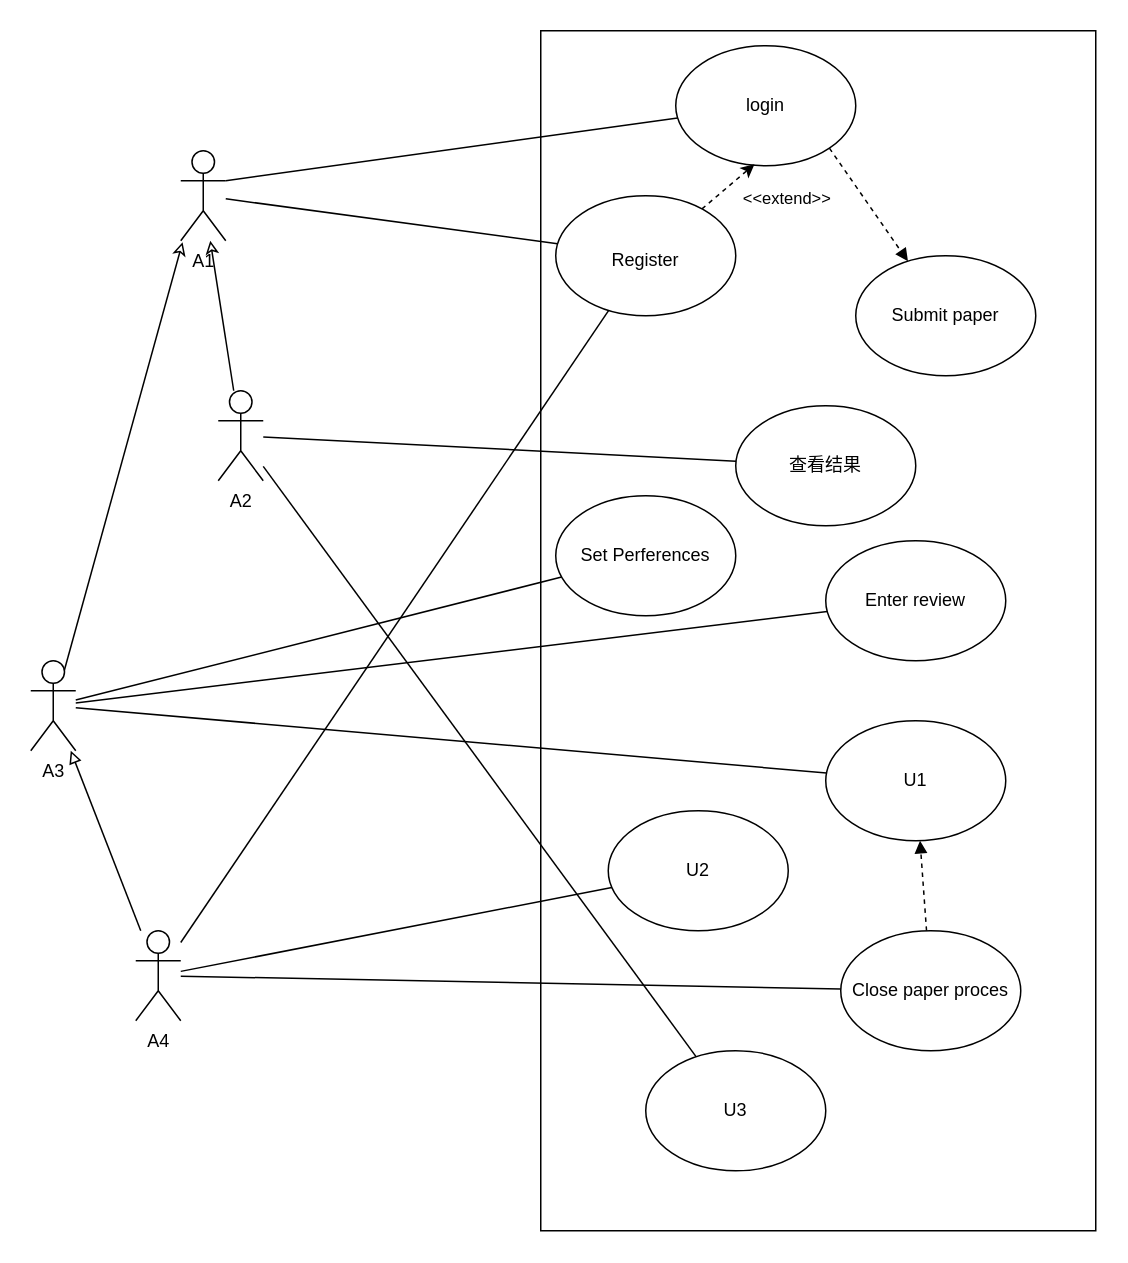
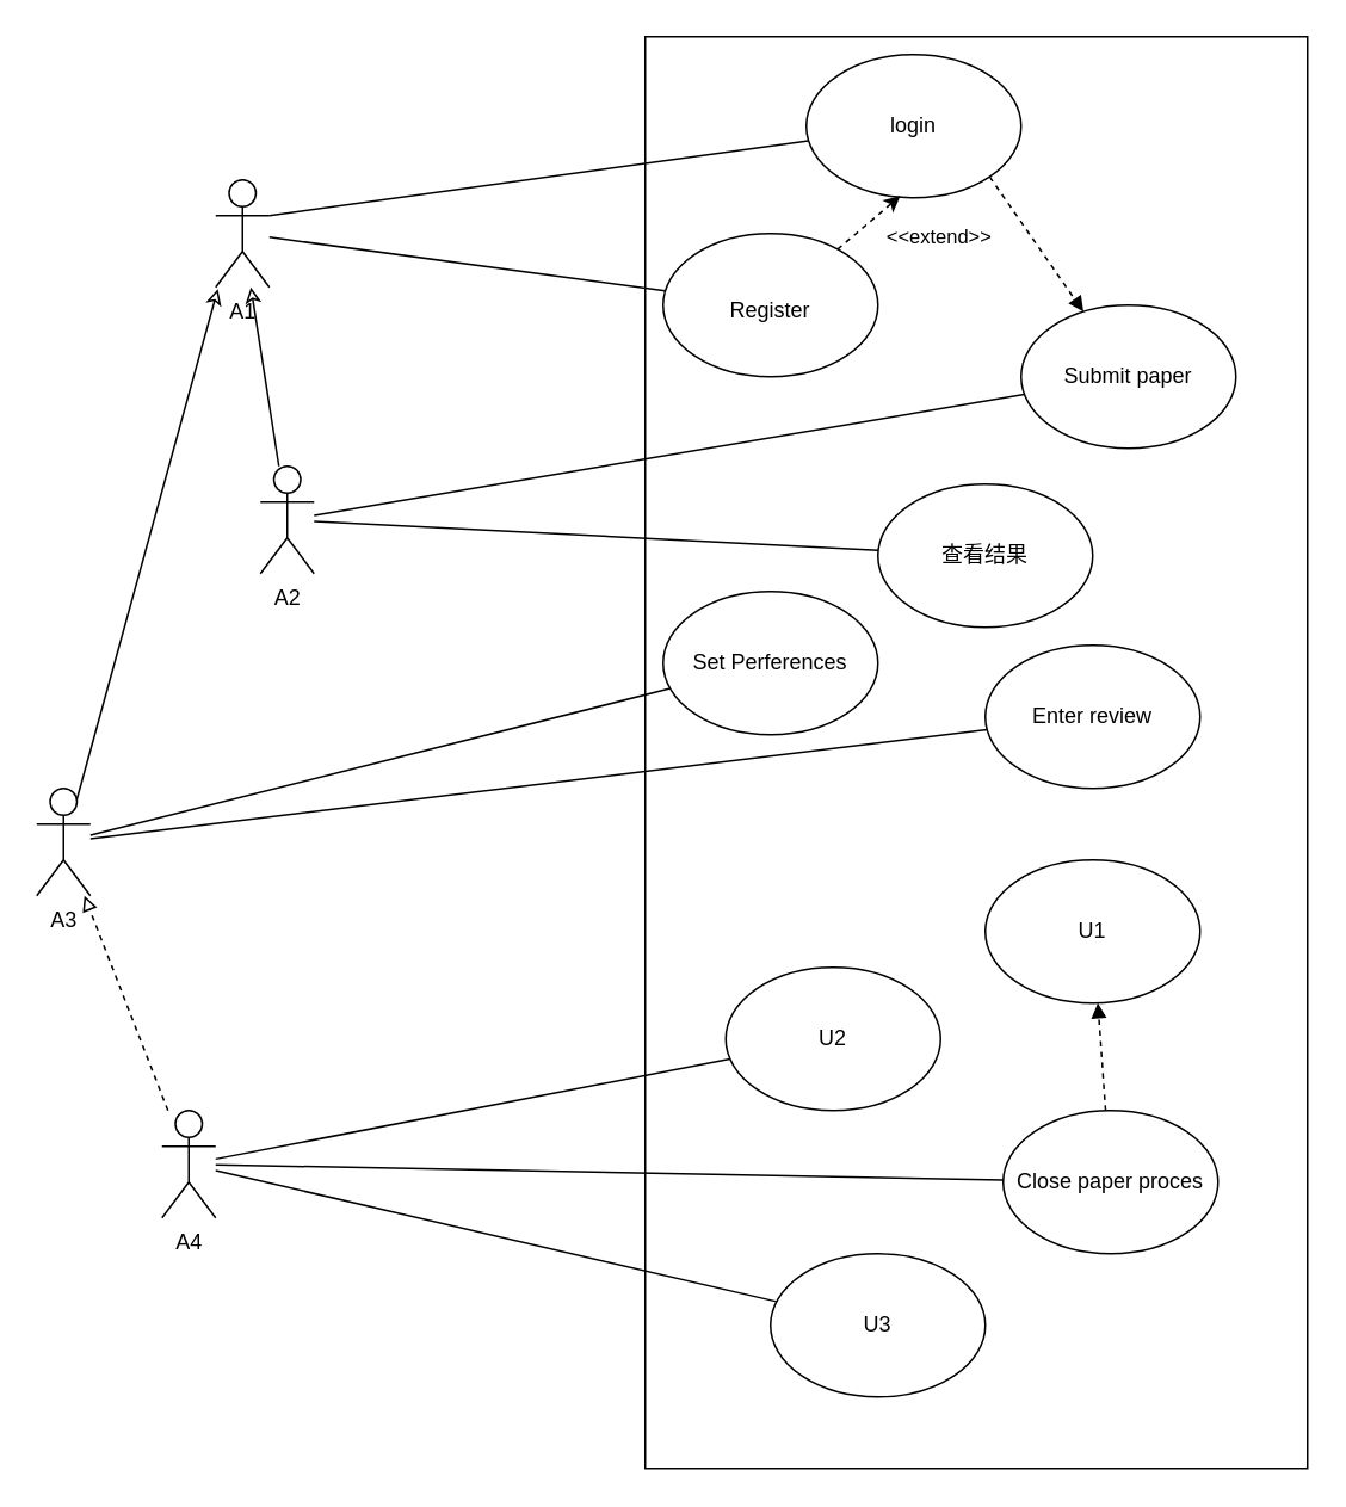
- <mxCell id="31" style="edgeStyle=none;rounded=0;orthogonalLoop=1;jettySize=auto;html=1;endArrow=none;endFill=0;" edge="1" parent="1" source="33" target="10"><mxGeometry relative="1" as="geometry" /></mxCell>
+ <mxCell id="31" style="edgeStyle=none;rounded=0;orthogonalLoop=1;jettySize=auto;html=1;endArrow=none;endFill=0;" edge="1" parent="1" source="33" target="28"><mxGeometry relative="1" as="geometry" /></mxCell>
- <mxCell id="13" style="edgeStyle=none;rounded=0;orthogonalLoop=1;jettySize=auto;html=1;endArrow=none;endFill=0;" edge="1" parent="1" source="14" target="24"><mxGeometry relative="1" as="geometry" /></mxCell>
- <mxCell id="17" style="edgeStyle=none;rounded=0;orthogonalLoop=1;jettySize=auto;html=1;endArrow=none;endFill=0;" edge="1" parent="1" source="19" target="28"><mxGeometry relative="1" as="geometry" /></mxCell>
+ <mxCell id="17" style="edgeStyle=none;rounded=0;orthogonalLoop=1;jettySize=auto;html=1;endArrow=none;endFill=0;" edge="1" parent="1" source="19" target="20"><mxGeometry relative="1" as="geometry" /></mxCell>
- <mxCell id="32" style="edgeStyle=none;rounded=0;orthogonalLoop=1;jettySize=auto;html=1;endArrow=block;endFill=0;" edge="1" parent="1" source="33" target="14"><mxGeometry relative="1" as="geometry" /></mxCell>
+ <mxCell id="32" style="edgeStyle=none;rounded=0;orthogonalLoop=1;jettySize=auto;html=1;endArrow=block;endFill=0;dashed=1;" edge="1" parent="1" source="33" target="14"><mxGeometry relative="1" as="geometry" /></mxCell>
